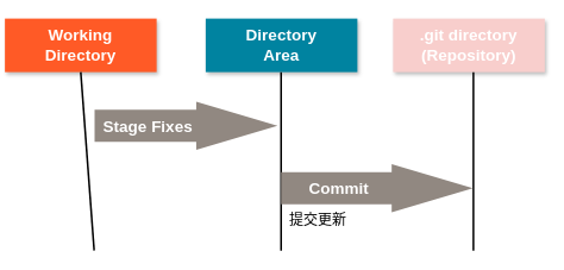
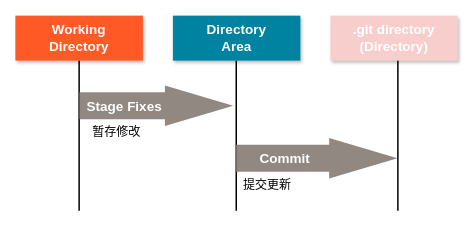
- <mxCell id="2" value="&lt;font color=&quot;#ffffff&quot; style=&quot;font-size: 18px;&quot;&gt;&lt;b&gt;Working&lt;br&gt;Directory&lt;/b&gt;&lt;/font&gt;" style="rounded=0;whiteSpace=wrap;html=1;fillColor=#ff5a26;shadow=1;strokeColor=none;" vertex="1" parent="1"><mxGeometry x="5" y="20" width="170" height="60" as="geometry" /></mxCell>
+ <mxCell id="2" value="&lt;font color=&quot;#ffffff&quot; style=&quot;font-size: 18px;&quot;&gt;&lt;b&gt;Working&lt;br&gt;Directory&lt;/b&gt;&lt;/font&gt;" style="rounded=0;whiteSpace=wrap;html=1;fillColor=#ff5a26;shadow=1;strokeColor=none;" vertex="1" parent="1"><mxGeometry x="20" y="20" width="170" height="60" as="geometry" /></mxCell>
- <mxCell id="4" value="&lt;font color=&quot;#ffffff&quot;&gt;&lt;span style=&quot;font-size: 18px;&quot;&gt;&lt;b&gt;.git directory&lt;br&gt;(Repository)&lt;br&gt;&lt;/b&gt;&lt;/span&gt;&lt;/font&gt;" style="rounded=0;whiteSpace=wrap;html=1;fillColor=#f8cecc;shadow=1;strokeColor=none;" vertex="1" parent="1"><mxGeometry x="440" y="20" width="170" height="60" as="geometry" /></mxCell>
+ <mxCell id="4" value="&lt;font color=&quot;#ffffff&quot;&gt;&lt;span style=&quot;font-size: 18px;&quot;&gt;&lt;b&gt;.git directory&lt;br&gt;(Directory)&lt;br&gt;&lt;/b&gt;&lt;/span&gt;&lt;/font&gt;" style="rounded=0;whiteSpace=wrap;html=1;fillColor=#f8cecc;shadow=1;strokeColor=none;" vertex="1" parent="1"><mxGeometry x="440" y="20" width="170" height="60" as="geometry" /></mxCell>
+ <mxCell id="10" value="&lt;font style=&quot;font-size: 16px;&quot;&gt;暂存修改&lt;/font&gt;" style="text;html=1;strokeColor=none;fillColor=none;align=center;verticalAlign=middle;whiteSpace=wrap;rounded=0;" vertex="1" parent="1"><mxGeometry x="110" y="160" width="90" height="30" as="geometry" /></mxCell>
